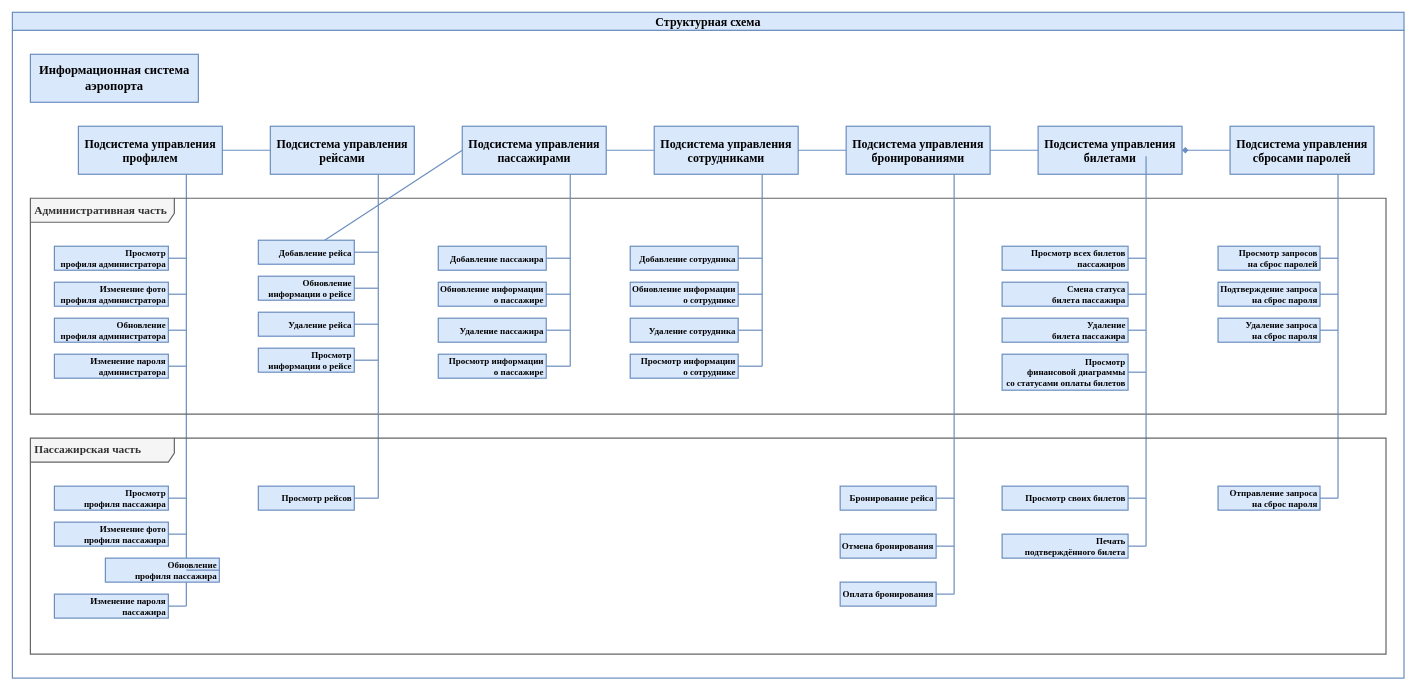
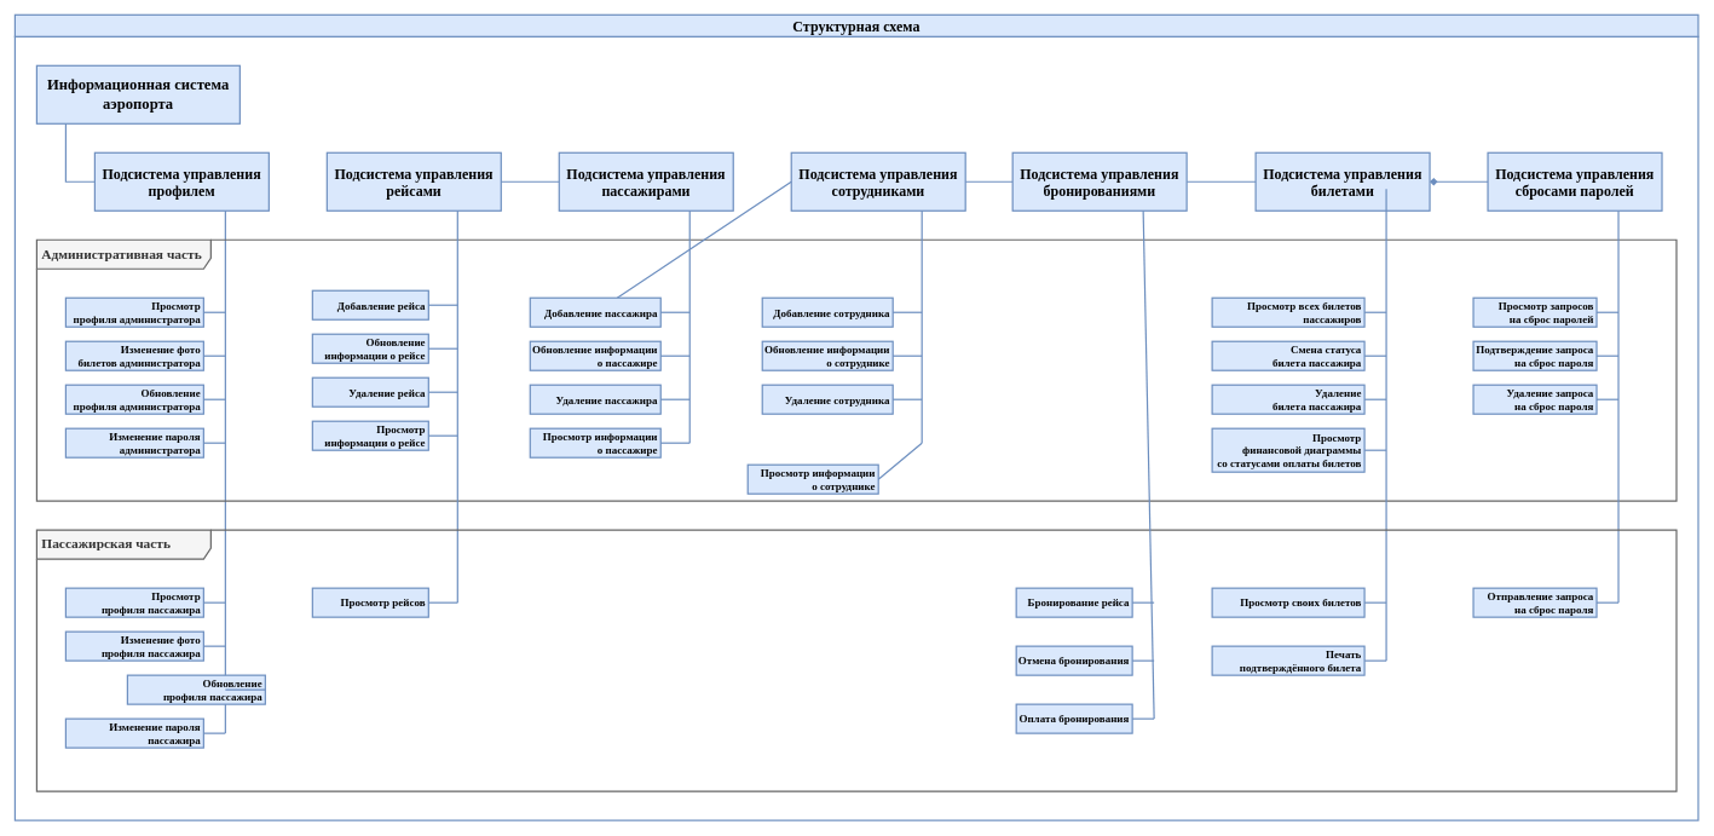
+ <mxCell id="13" value="" style="endArrow=none;html=1;rounded=0;entryX=0.143;entryY=1;entryDx=0;entryDy=0;strokeWidth=2;strokeColor=#6c8ebf;exitX=0;exitY=0.5;exitDx=0;exitDy=0;fillColor=#dae8fc;entryPerimeter=0;" edge="1" parent="1" source="4" target="8"><mxGeometry width="50" height="50" relative="1" as="geometry"><mxPoint x="610" y="680" as="sourcePoint" /><mxPoint x="610" y="320" as="targetPoint" /><Array as="points"><mxPoint x="90" y="250" /></Array></mxGeometry></mxCell>
- <mxCell id="14" value="" style="endArrow=none;html=1;rounded=0;strokeWidth=2;strokeColor=#6c8ebf;entryX=1;entryY=0.5;entryDx=0;entryDy=0;exitX=0;exitY=0.5;exitDx=0;exitDy=0;fillColor=#dae8fc;" edge="1" parent="1" source="5" target="4"><mxGeometry width="50" height="50" relative="1" as="geometry"><mxPoint x="170" y="360" as="sourcePoint" /><mxPoint x="140" y="360" as="targetPoint" /></mxGeometry></mxCell>
- <mxCell id="16" value="" style="endArrow=none;html=1;rounded=0;strokeWidth=2;strokeColor=#6c8ebf;entryX=1;entryY=0.5;entryDx=0;entryDy=0;exitX=0;exitY=0.5;exitDx=0;exitDy=0;fillColor=#dae8fc;" edge="1" parent="1" source="7" target="6"><mxGeometry width="50" height="50" relative="1" as="geometry"><mxPoint x="610" y="290" as="sourcePoint" /><mxPoint x="570" y="290" as="targetPoint" /></mxGeometry></mxCell>
+ <mxCell id="16" value="" style="endArrow=none;html=1;rounded=0;strokeWidth=2;strokeColor=#6c8ebf;exitX=0;exitY=0.5;exitDx=0;exitDy=0;fillColor=#dae8fc;" edge="1" parent="1" source="7" target="37"><mxGeometry width="50" height="50" relative="1" as="geometry"><mxPoint x="610" y="290" as="sourcePoint" /><mxPoint x="570" y="290" as="targetPoint" /></mxGeometry></mxCell>
- <mxCell id="82" value="Подсистема управления&lt;div&gt;бронированиями&lt;/div&gt;" style="rounded=0;whiteSpace=wrap;html=1;fillColor=#dae8fc;strokeColor=#6c8ebf;strokeWidth=2;fontSize=20;fontStyle=1;fontFamily=Times New Roman;" vertex="1" parent="1"><mxGeometry x="1410" y="210" width="240" height="80" as="geometry" /></mxCell>
+ <mxCell id="82" value="Подсистема управления&lt;div&gt;бронированиями&lt;/div&gt;" style="rounded=0;whiteSpace=wrap;html=1;fillColor=#dae8fc;strokeColor=#6c8ebf;strokeWidth=2;fontSize=20;fontStyle=1;fontFamily=Times New Roman;" vertex="1" parent="1"><mxGeometry x="1395" y="210" width="240" height="80" as="geometry" /></mxCell>
- <mxCell id="15" value="" style="endArrow=none;html=1;rounded=0;strokeWidth=2;strokeColor=#6c8ebf;exitX=0;exitY=0.5;exitDx=0;exitDy=0;fillColor=#dae8fc;" edge="1" parent="1" source="6" target="28"><mxGeometry width="50" height="50" relative="1" as="geometry"><mxPoint x="330" y="290" as="sourcePoint" /><mxPoint x="290" y="290" as="targetPoint" /></mxGeometry></mxCell>
+ <mxCell id="15" value="" style="endArrow=none;html=1;rounded=0;strokeWidth=2;strokeColor=#6c8ebf;entryX=1;entryY=0.5;entryDx=0;entryDy=0;exitX=0;exitY=0.5;exitDx=0;exitDy=0;fillColor=#dae8fc;" edge="1" parent="1" source="6" target="5"><mxGeometry width="50" height="50" relative="1" as="geometry"><mxPoint x="330" y="290" as="sourcePoint" /><mxPoint x="290" y="290" as="targetPoint" /></mxGeometry></mxCell>
- <mxCell id="22" value="&lt;b style=&quot;font-family: &amp;quot;Times New Roman&amp;quot;; font-size: 15px;&quot;&gt;Изменение&amp;nbsp;&lt;/b&gt;&lt;b style=&quot;background-color: initial; font-family: &amp;quot;Times New Roman&amp;quot;;&quot;&gt;фото&lt;/b&gt;&lt;div&gt;&lt;b style=&quot;background-color: initial; font-family: &amp;quot;Times New Roman&amp;quot;;&quot;&gt;профиля администратора&lt;/b&gt;&lt;/div&gt;" style="rounded=0;whiteSpace=wrap;html=1;fillColor=#dae8fc;strokeColor=#6c8ebf;strokeWidth=2;align=right;verticalAlign=middle;fontSize=15;spacingRight=2;" vertex="1" parent="1"><mxGeometry x="90" y="470" width="190" height="40" as="geometry" /></mxCell>
+ <mxCell id="22" value="&lt;b style=&quot;font-family: &amp;quot;Times New Roman&amp;quot;; font-size: 15px;&quot;&gt;Изменение&amp;nbsp;&lt;/b&gt;&lt;b style=&quot;background-color: initial; font-family: &amp;quot;Times New Roman&amp;quot;;&quot;&gt;фото&lt;/b&gt;&lt;div&gt;&lt;b style=&quot;background-color: initial; font-family: &amp;quot;Times New Roman&amp;quot;;&quot;&gt;билетов администратора&lt;/b&gt;&lt;/div&gt;" style="rounded=0;whiteSpace=wrap;html=1;fillColor=#dae8fc;strokeColor=#6c8ebf;strokeWidth=2;align=right;verticalAlign=middle;fontSize=15;spacingRight=2;" vertex="1" parent="1"><mxGeometry x="90" y="470" width="190" height="40" as="geometry" /></mxCell>
- <mxCell id="50" value="&lt;font face=&quot;Times New Roman&quot;&gt;&lt;b&gt;Просмотр&amp;nbsp;&lt;/b&gt;&lt;/font&gt;&lt;font style=&quot;background-color: initial;&quot; face=&quot;Times New Roman&quot;&gt;&lt;b&gt;информации о&amp;nbsp;&lt;/b&gt;&lt;/font&gt;&lt;b style=&quot;font-family: &amp;quot;Times New Roman&amp;quot;;&quot;&gt;сотруднике&lt;/b&gt;" style="rounded=0;whiteSpace=wrap;html=1;fillColor=#dae8fc;strokeColor=#6c8ebf;strokeWidth=2;align=right;fontSize=15;perimeterSpacing=0;spacingRight=2;" vertex="1" parent="1"><mxGeometry x="1050" y="590" width="180" height="40" as="geometry" /></mxCell>
+ <mxCell id="50" value="&lt;font face=&quot;Times New Roman&quot;&gt;&lt;b&gt;Просмотр&amp;nbsp;&lt;/b&gt;&lt;/font&gt;&lt;font style=&quot;background-color: initial;&quot; face=&quot;Times New Roman&quot;&gt;&lt;b&gt;информации о&amp;nbsp;&lt;/b&gt;&lt;/font&gt;&lt;b style=&quot;font-family: &amp;quot;Times New Roman&amp;quot;;&quot;&gt;сотруднике&lt;/b&gt;" style="rounded=0;whiteSpace=wrap;html=1;fillColor=#dae8fc;strokeColor=#6c8ebf;strokeWidth=2;align=right;fontSize=15;perimeterSpacing=0;spacingRight=2;" vertex="1" parent="1"><mxGeometry x="1030" y="640" width="180" height="40" as="geometry" /></mxCell>
